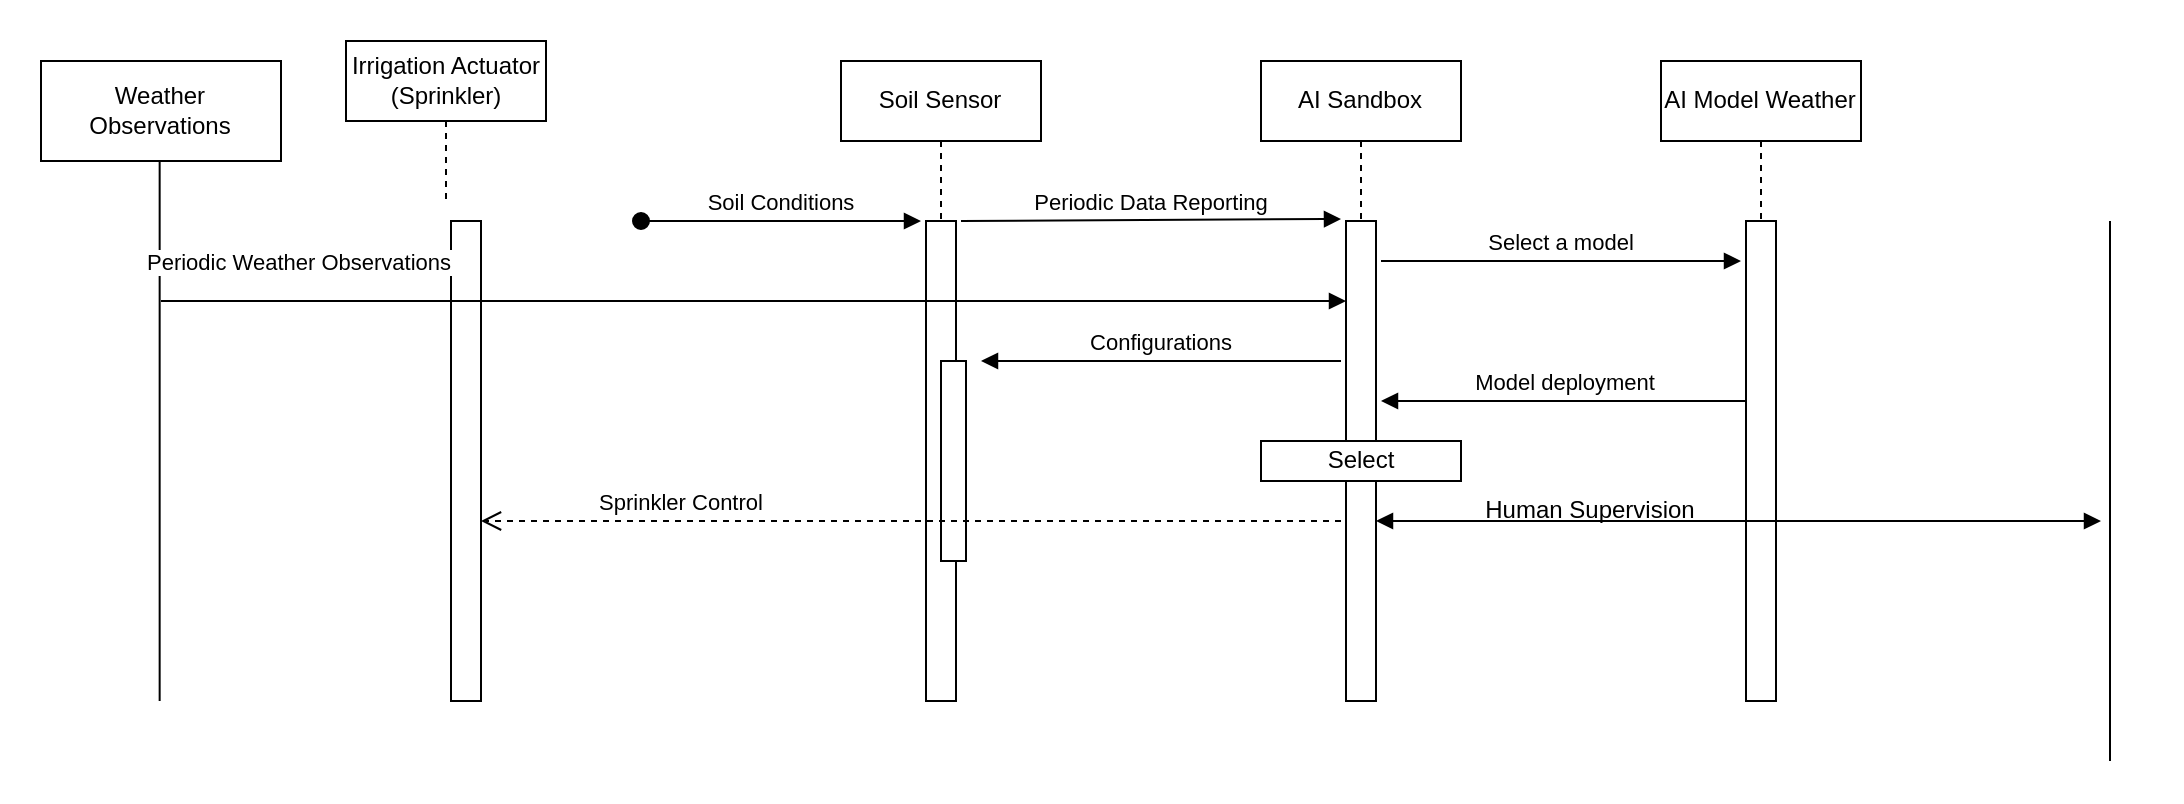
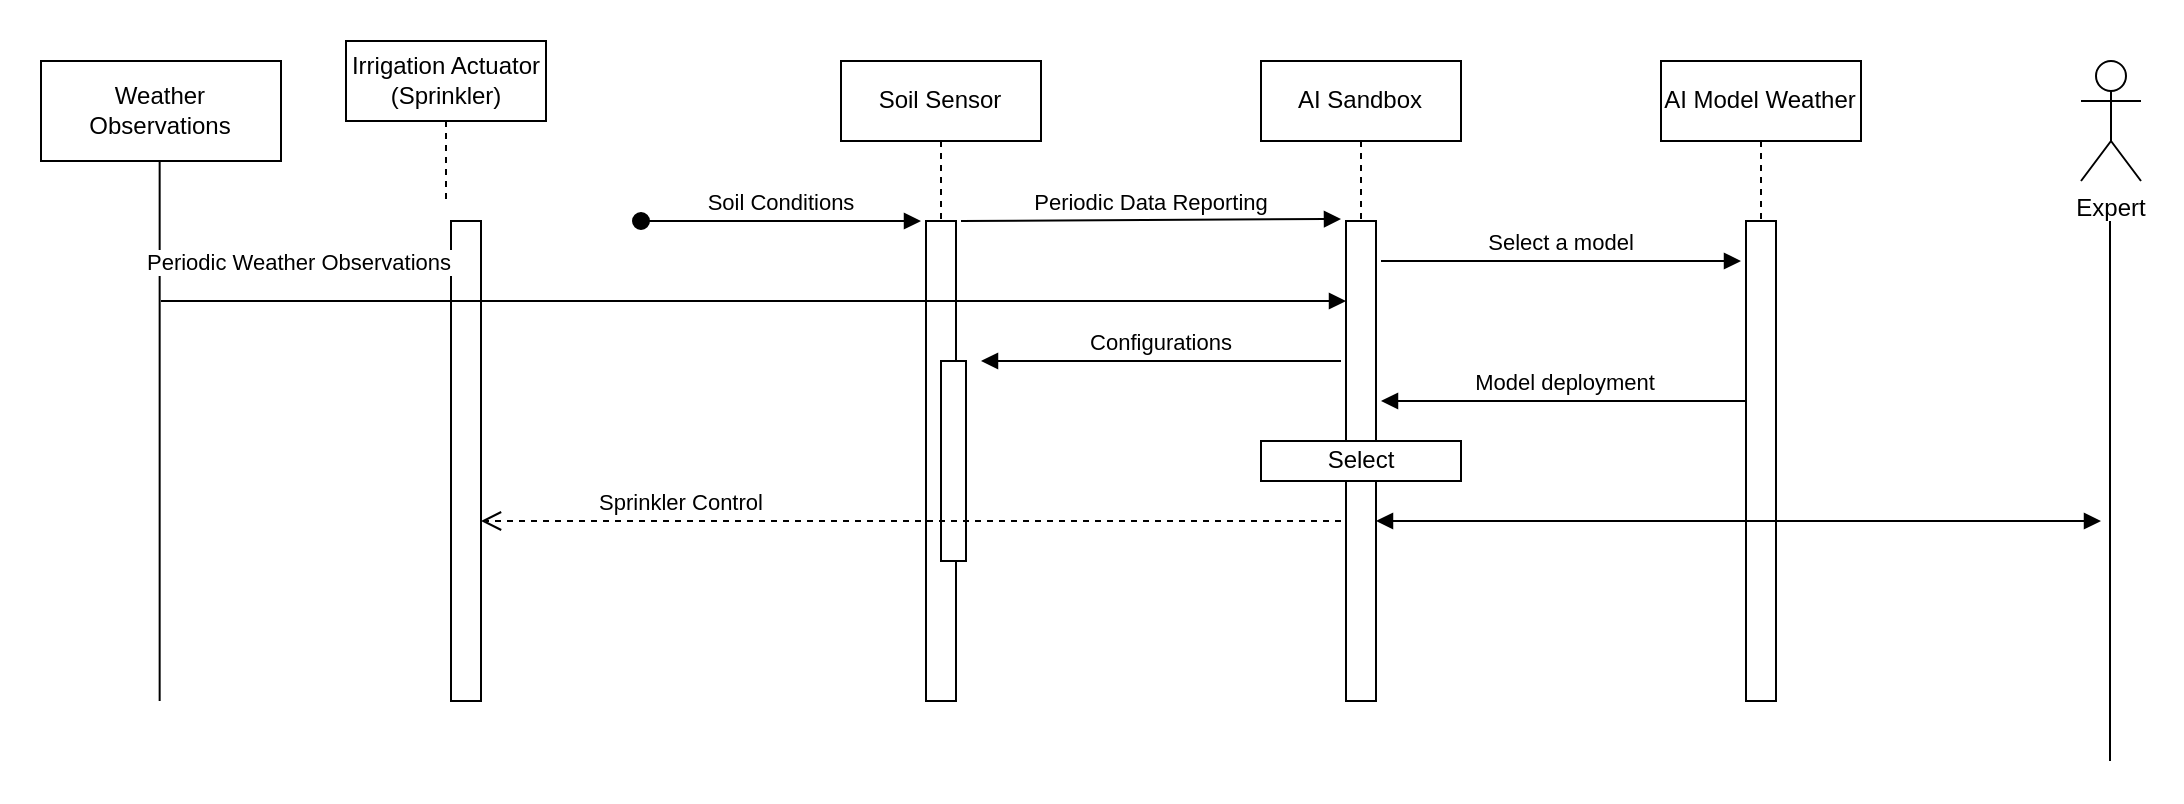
+ <mxCell id="17" value="Expert" style="shape=umlActor;verticalLabelPosition=bottom;verticalAlign=top;html=1;" vertex="1" parent="1"><mxGeometry x="1040" y="30" width="30" height="60" as="geometry" /></mxCell>
- <mxCell id="20" value="Human Supervision" style="text;strokeColor=none;align=center;fillColor=none;html=1;verticalAlign=middle;whiteSpace=wrap;rounded=0;" vertex="1" parent="1"><mxGeometry x="740" y="240" width="110" height="30" as="geometry" /></mxCell>
